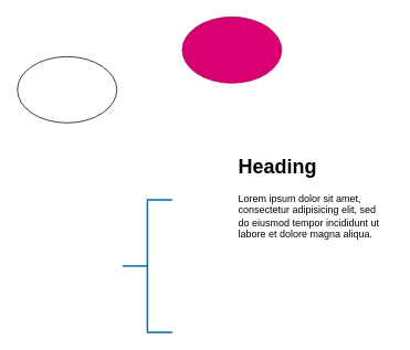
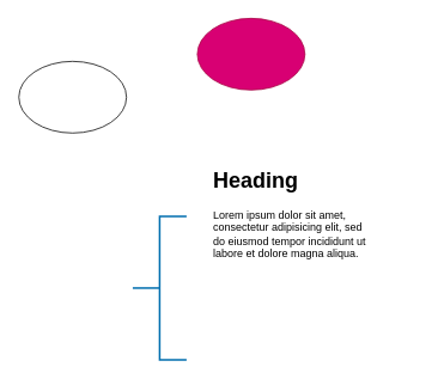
- <mxCell id="5" value="&lt;h1&gt;Heading&lt;/h1&gt;&lt;p&gt;Lorem ipsum dolor sit amet, consectetur adipisicing elit, sed do eiusmod tempor incididunt ut labore et dolore magna aliqua.&lt;/p&gt;" style="text;html=1;strokeColor=none;fillColor=none;spacing=5;spacingTop=-20;whiteSpace=wrap;overflow=hidden;rounded=0;" vertex="1" parent="1"><mxGeometry x="282" y="182" width="190" height="120" as="geometry" /></mxCell>
+ <mxCell id="5" value="&lt;h1&gt;Heading&lt;/h1&gt;&lt;p&gt;Lorem ipsum dolor sit amet, consectetur adipisicing elit, sed do eiusmod tempor incididunt ut labore et dolore magna aliqua.&lt;/p&gt;" style="text;html=1;strokeColor=none;fillColor=none;spacing=5;spacingTop=-20;whiteSpace=wrap;overflow=hidden;rounded=0;" vertex="1" parent="1"><mxGeometry x="232" y="182" width="190" height="120" as="geometry" /></mxCell>
